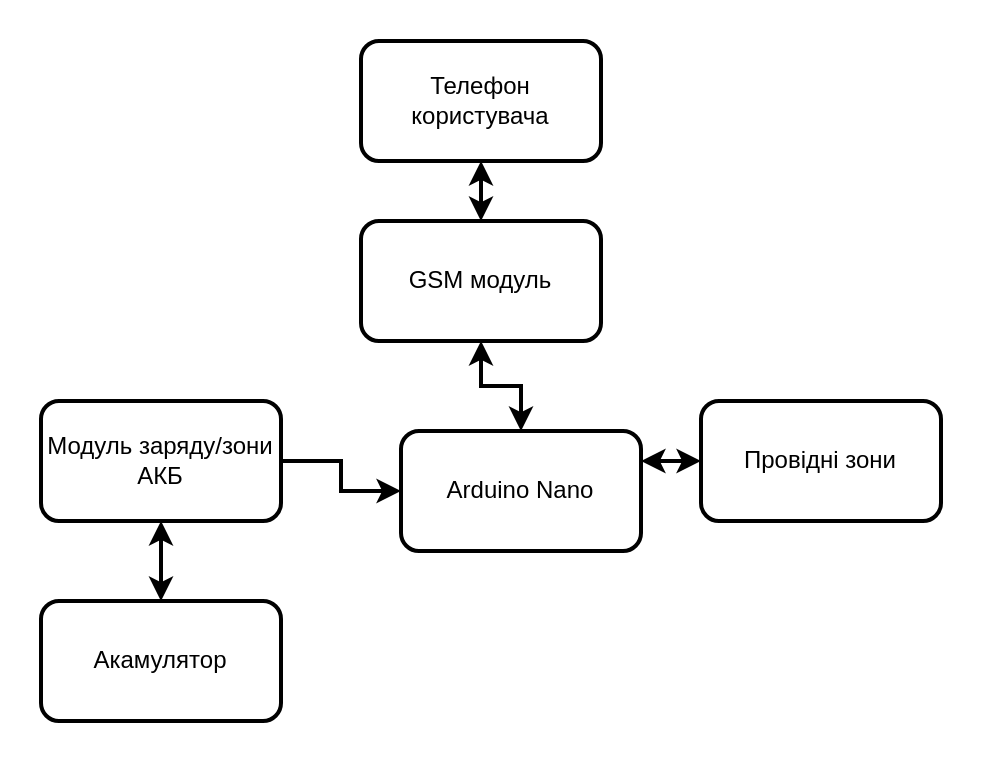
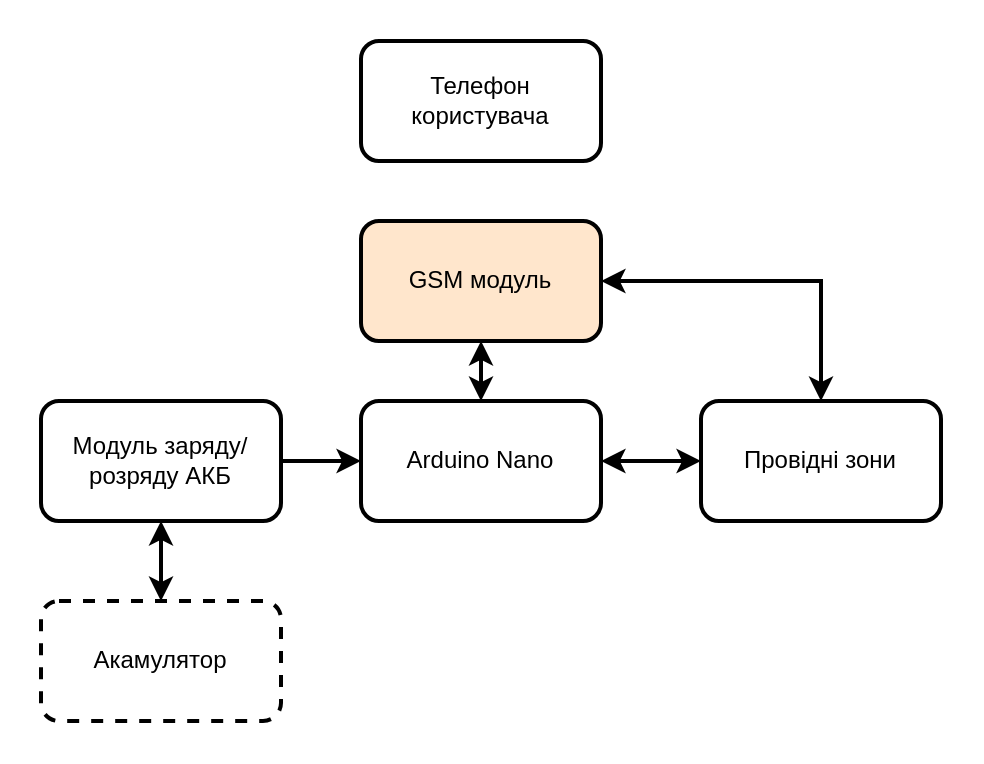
- <mxCell id="4" value="" style="edgeStyle=orthogonalEdgeStyle;rounded=0;orthogonalLoop=1;jettySize=auto;html=1;startArrow=classic;startFill=1;strokeWidth=2;" parent="1" source="5" target="2" edge="1"><mxGeometry relative="1" as="geometry" /></mxCell>
+ <mxCell id="4" value="" style="edgeStyle=orthogonalEdgeStyle;rounded=0;orthogonalLoop=1;jettySize=auto;html=1;startArrow=classic;startFill=1;strokeWidth=2;" parent="1" source="5" target="12" edge="1"><mxGeometry relative="1" as="geometry" /></mxCell>
- <mxCell id="5" value="GSM модуль" style="rounded=1;whiteSpace=wrap;html=1;strokeWidth=2;" parent="1" vertex="1"><mxGeometry x="180" y="110" width="120" height="60" as="geometry" /></mxCell>
+ <mxCell id="5" value="GSM модуль" style="rounded=1;whiteSpace=wrap;html=1;strokeWidth=2;fillColor=#ffe6cc;" parent="1" vertex="1"><mxGeometry x="180" y="110" width="120" height="60" as="geometry" /></mxCell>
- <mxCell id="9" value="Модуль заряду/зони АКБ" style="rounded=1;whiteSpace=wrap;html=1;strokeWidth=2;" parent="1" vertex="1"><mxGeometry x="20" y="200" width="120" height="60" as="geometry" /></mxCell>
+ <mxCell id="9" value="Модуль заряду/розряду АКБ" style="rounded=1;whiteSpace=wrap;html=1;strokeWidth=2;" parent="1" vertex="1"><mxGeometry x="20" y="200" width="120" height="60" as="geometry" /></mxCell>
- <mxCell id="6" value="Arduino Nano" style="rounded=1;whiteSpace=wrap;html=1;strokeWidth=2;" parent="1" vertex="1"><mxGeometry x="200" y="215" width="120" height="60" as="geometry" /></mxCell>
+ <mxCell id="6" value="Arduino Nano" style="rounded=1;whiteSpace=wrap;html=1;strokeWidth=2;" parent="1" vertex="1"><mxGeometry x="180" y="200" width="120" height="60" as="geometry" /></mxCell>
- <mxCell id="10" value="Акамулятор" style="rounded=1;whiteSpace=wrap;html=1;strokeWidth=2;" vertex="1" parent="1"><mxGeometry x="20" y="300" width="120" height="60" as="geometry" /></mxCell>
+ <mxCell id="10" value="Акамулятор" style="rounded=1;whiteSpace=wrap;html=1;strokeWidth=2;dashed=1;" vertex="1" parent="1"><mxGeometry x="20" y="300" width="120" height="60" as="geometry" /></mxCell>
